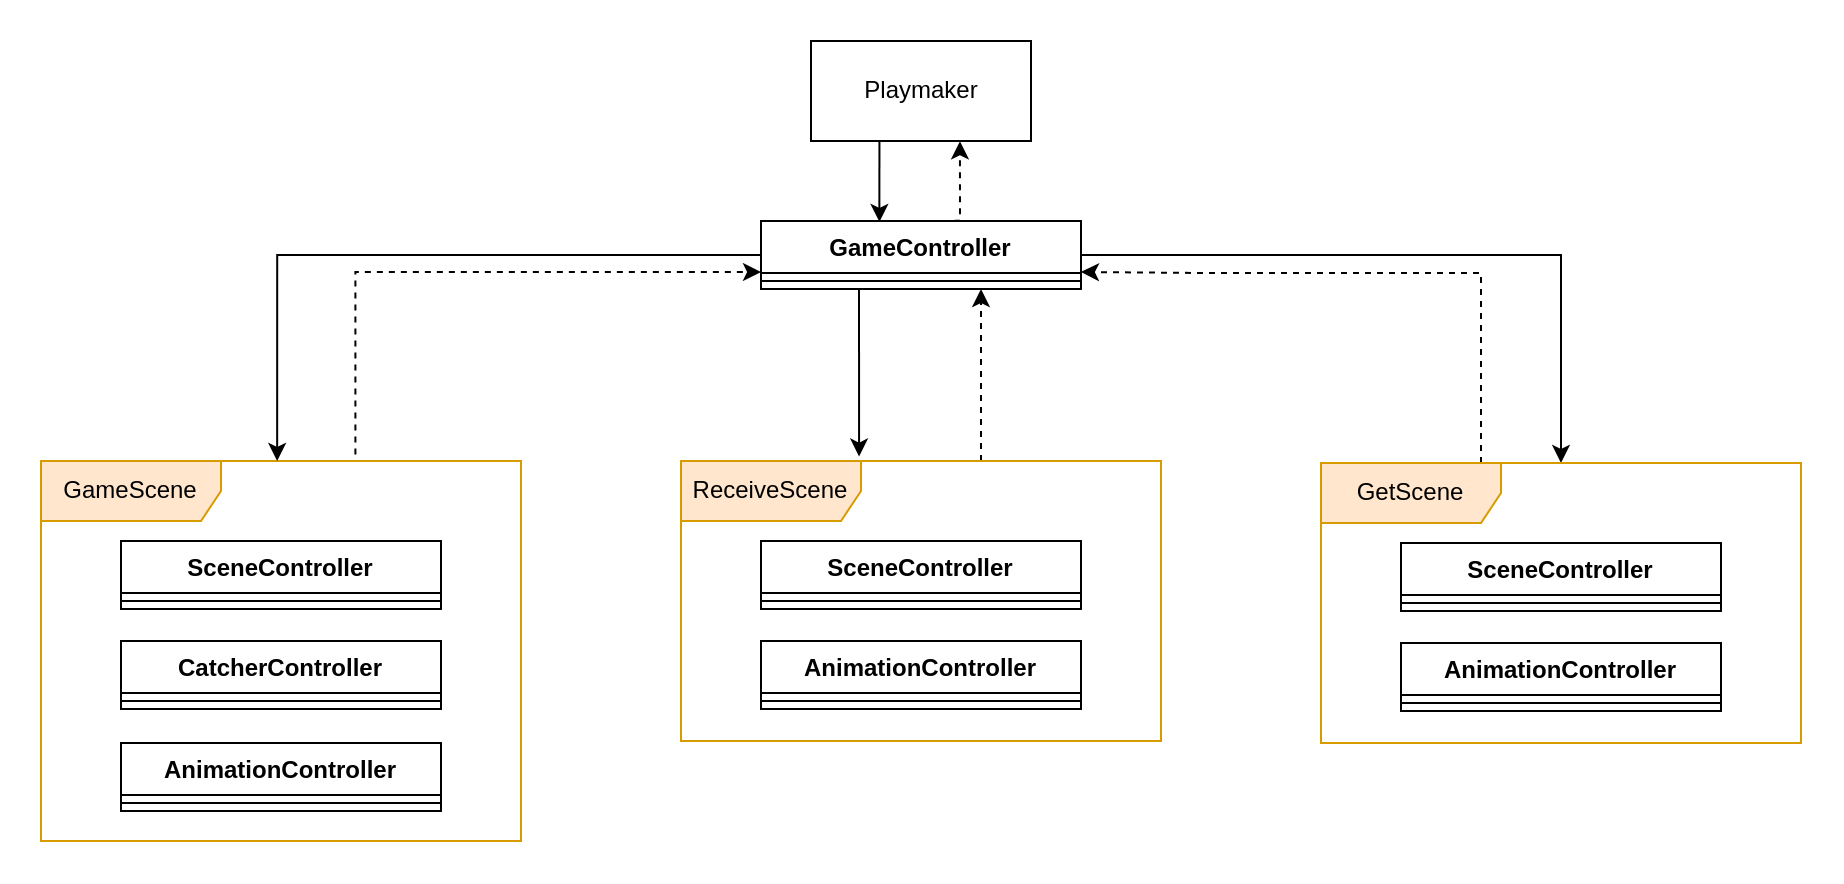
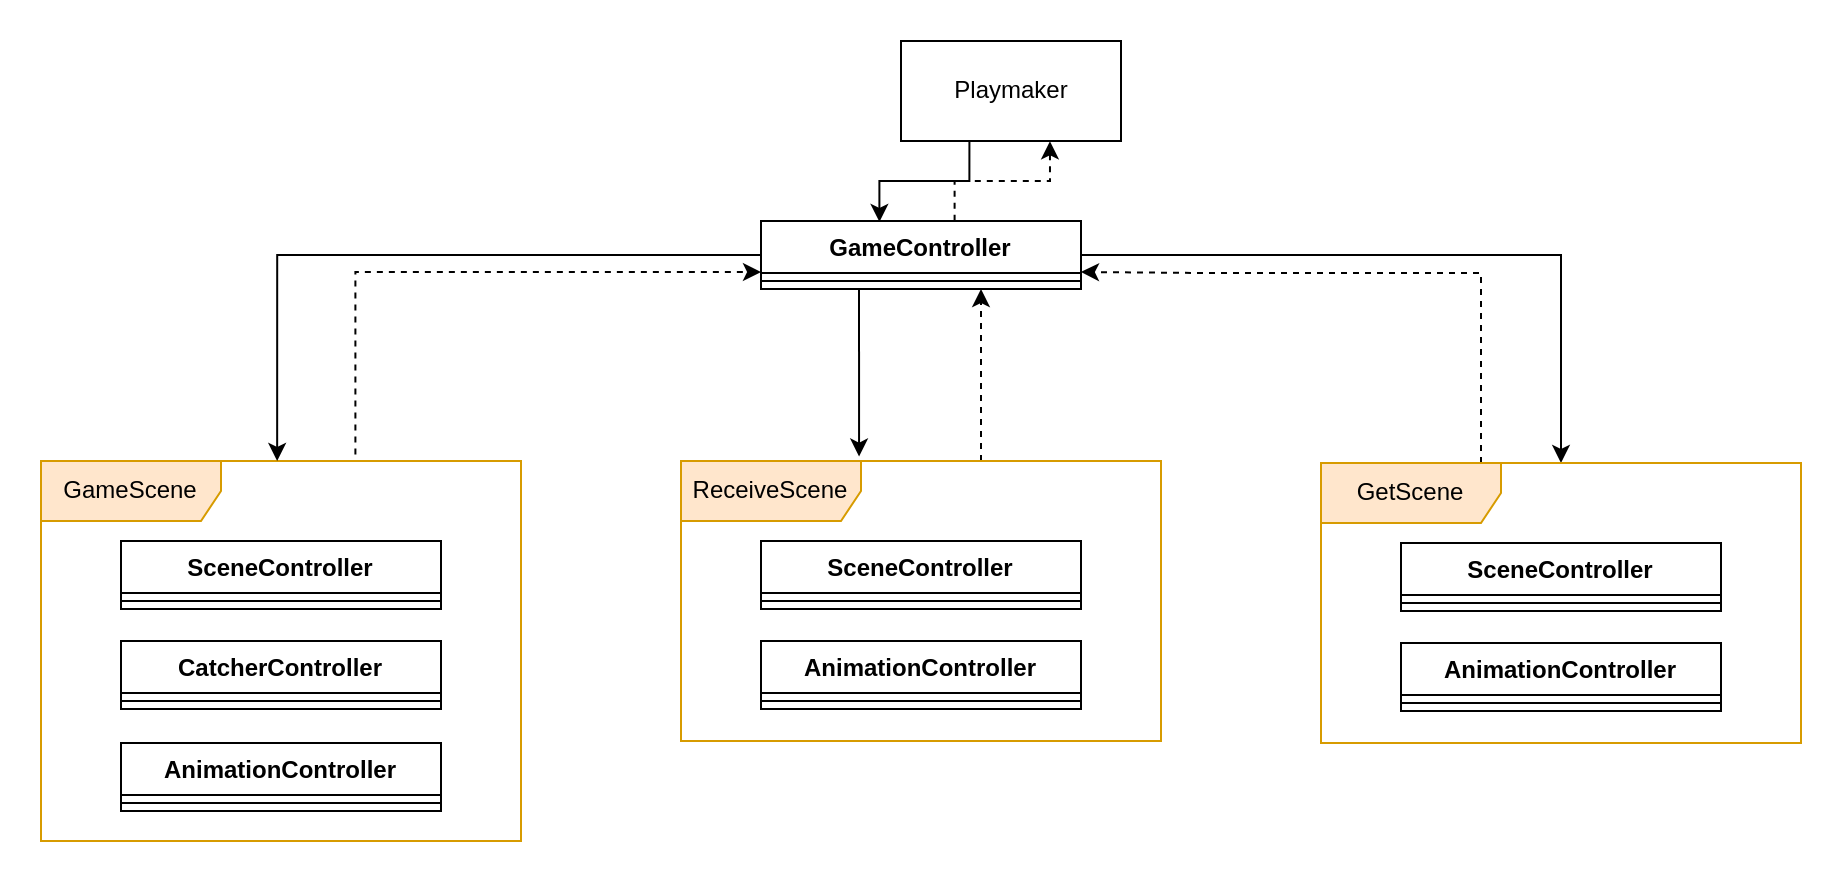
- <mxCell id="29" value="Playmaker" style="html=1;" vertex="1" parent="1"><mxGeometry x="405" y="20" width="110" height="50" as="geometry" /></mxCell>
+ <mxCell id="29" value="Playmaker" style="html=1;" vertex="1" parent="1"><mxGeometry x="450" y="20" width="110" height="50" as="geometry" /></mxCell>
